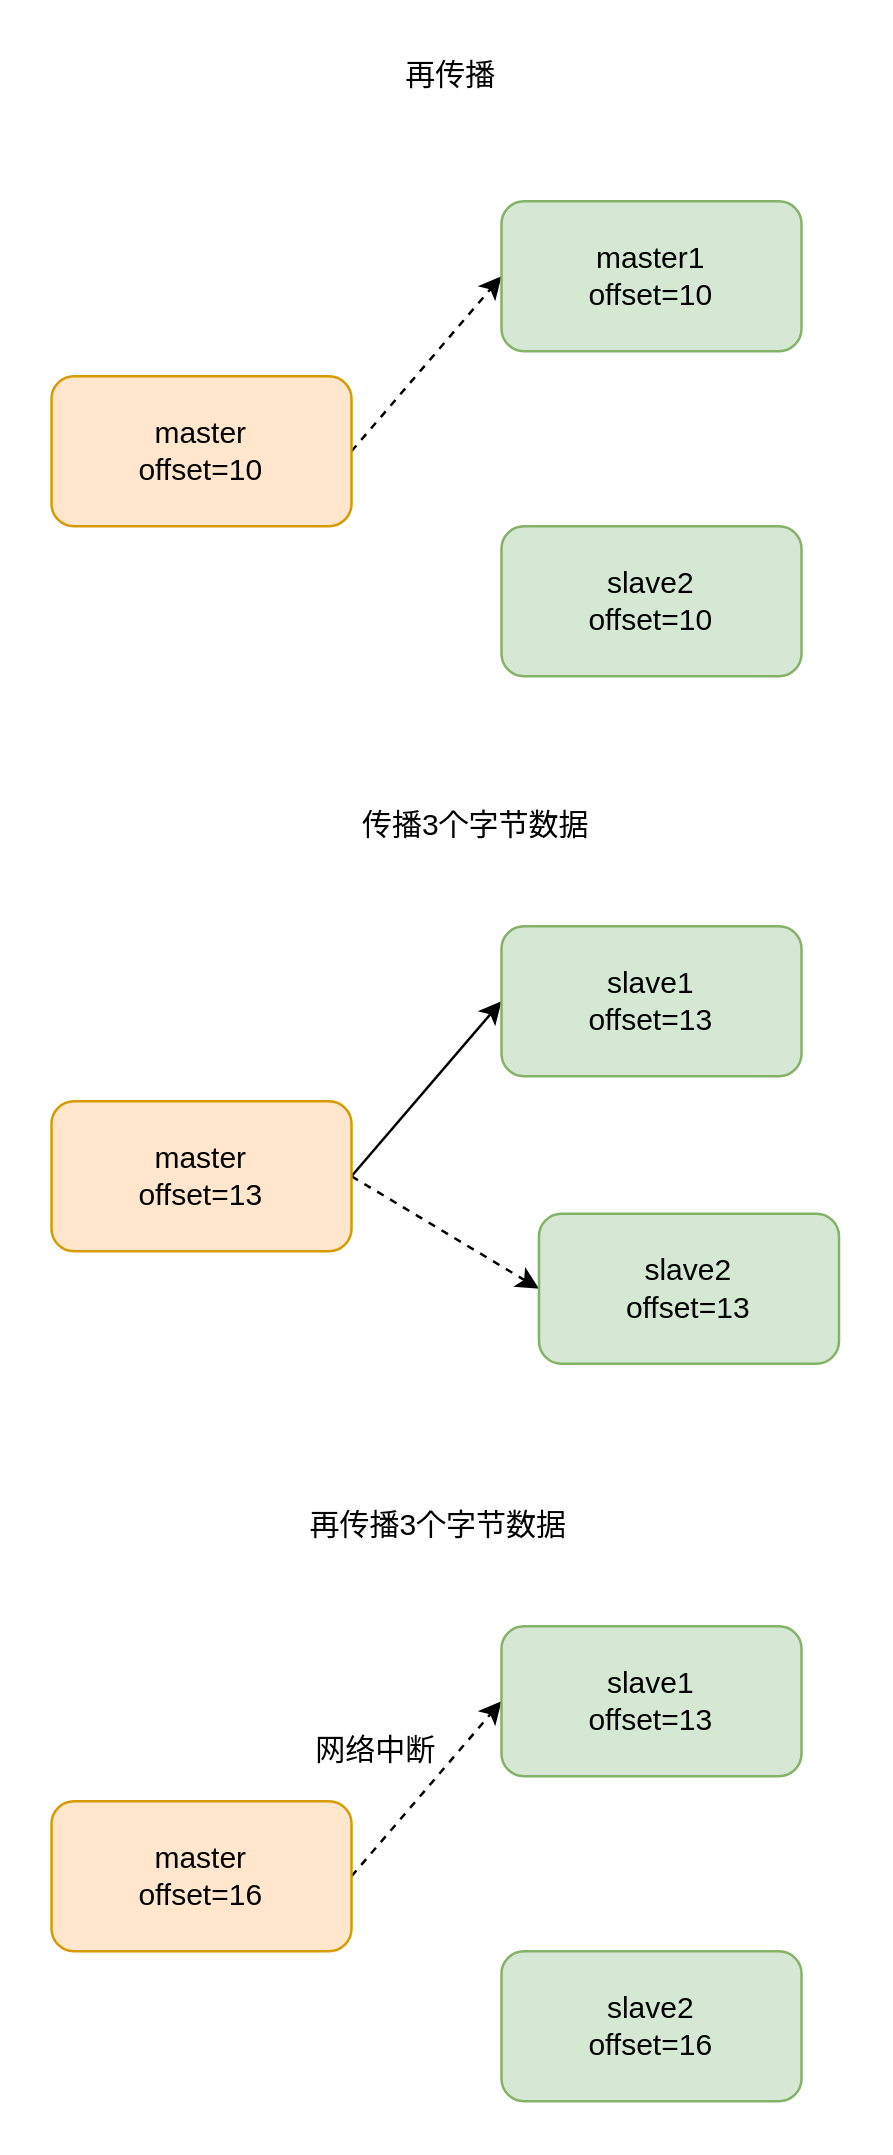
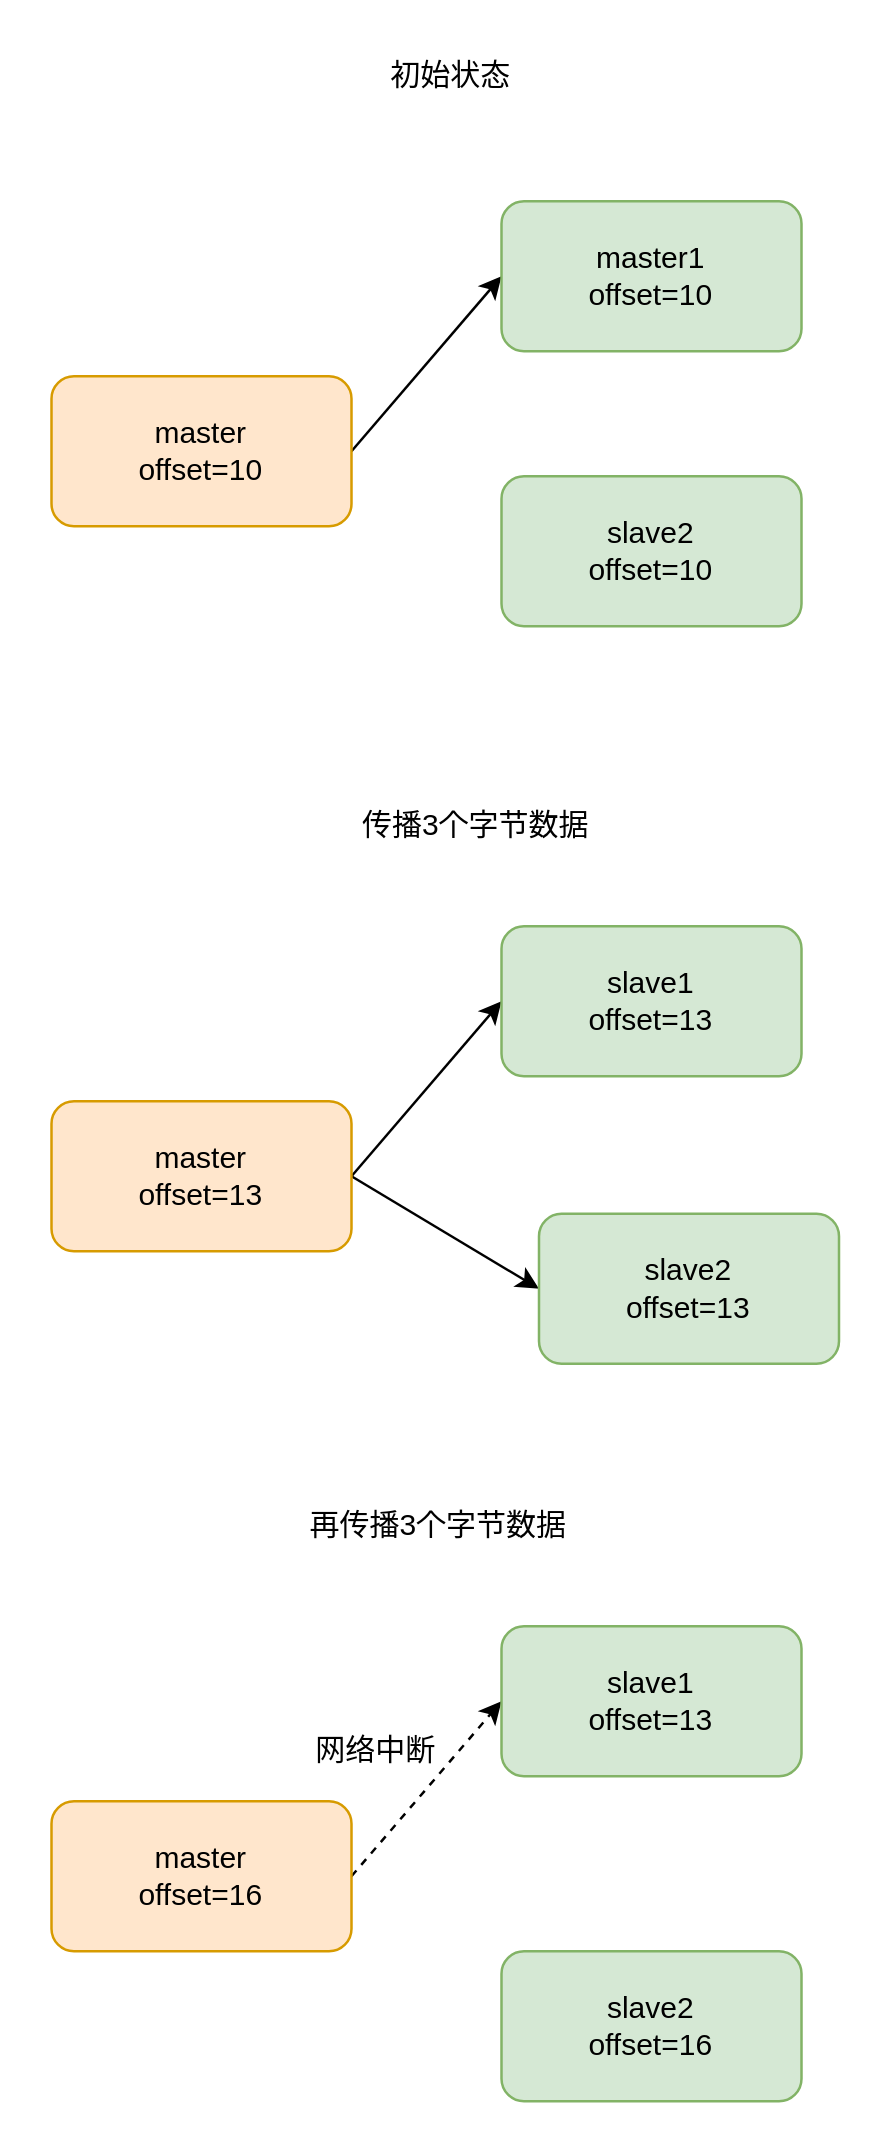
- <mxCell id="6" value="再传播" style="text;html=1;strokeColor=none;fillColor=none;align=center;verticalAlign=middle;whiteSpace=wrap;rounded=0;" vertex="1" parent="1"><mxGeometry x="145" y="20" width="70" height="20" as="geometry" /></mxCell>
+ <mxCell id="6" value="初始状态" style="text;html=1;strokeColor=none;fillColor=none;align=center;verticalAlign=middle;whiteSpace=wrap;rounded=0;" vertex="1" parent="1"><mxGeometry x="145" y="20" width="70" height="20" as="geometry" /></mxCell>
- <mxCell id="2" style="rounded=0;orthogonalLoop=1;jettySize=auto;html=1;exitX=1;exitY=0.5;exitDx=0;exitDy=0;entryX=0;entryY=0.5;entryDx=0;entryDy=0;dashed=1;" edge="1" parent="1" source="3" target="4"><mxGeometry relative="1" as="geometry" /></mxCell>
+ <mxCell id="2" style="rounded=0;orthogonalLoop=1;jettySize=auto;html=1;exitX=1;exitY=0.5;exitDx=0;exitDy=0;entryX=0;entryY=0.5;entryDx=0;entryDy=0;" edge="1" parent="1" source="3" target="4"><mxGeometry relative="1" as="geometry" /></mxCell>
- <mxCell id="5" value="slave2&lt;br&gt;offset=10" style="rounded=1;whiteSpace=wrap;html=1;fillColor=#d5e8d4;strokeColor=#82b366;" vertex="1" parent="1"><mxGeometry x="200" y="210" width="120" height="60" as="geometry" /></mxCell>
+ <mxCell id="5" value="slave2&lt;br&gt;offset=10" style="rounded=1;whiteSpace=wrap;html=1;fillColor=#d5e8d4;strokeColor=#82b366;" vertex="1" parent="1"><mxGeometry x="200" y="190" width="120" height="60" as="geometry" /></mxCell>
- <mxCell id="9" style="rounded=0;orthogonalLoop=1;jettySize=auto;html=1;exitX=1;exitY=0.5;exitDx=0;exitDy=0;entryX=0;entryY=0.5;entryDx=0;entryDy=0;dashed=1;" edge="1" parent="1" source="10" target="12"><mxGeometry relative="1" as="geometry" /></mxCell>
+ <mxCell id="9" style="rounded=0;orthogonalLoop=1;jettySize=auto;html=1;exitX=1;exitY=0.5;exitDx=0;exitDy=0;entryX=0;entryY=0.5;entryDx=0;entryDy=0;" edge="1" parent="1" source="10" target="12"><mxGeometry relative="1" as="geometry" /></mxCell>
